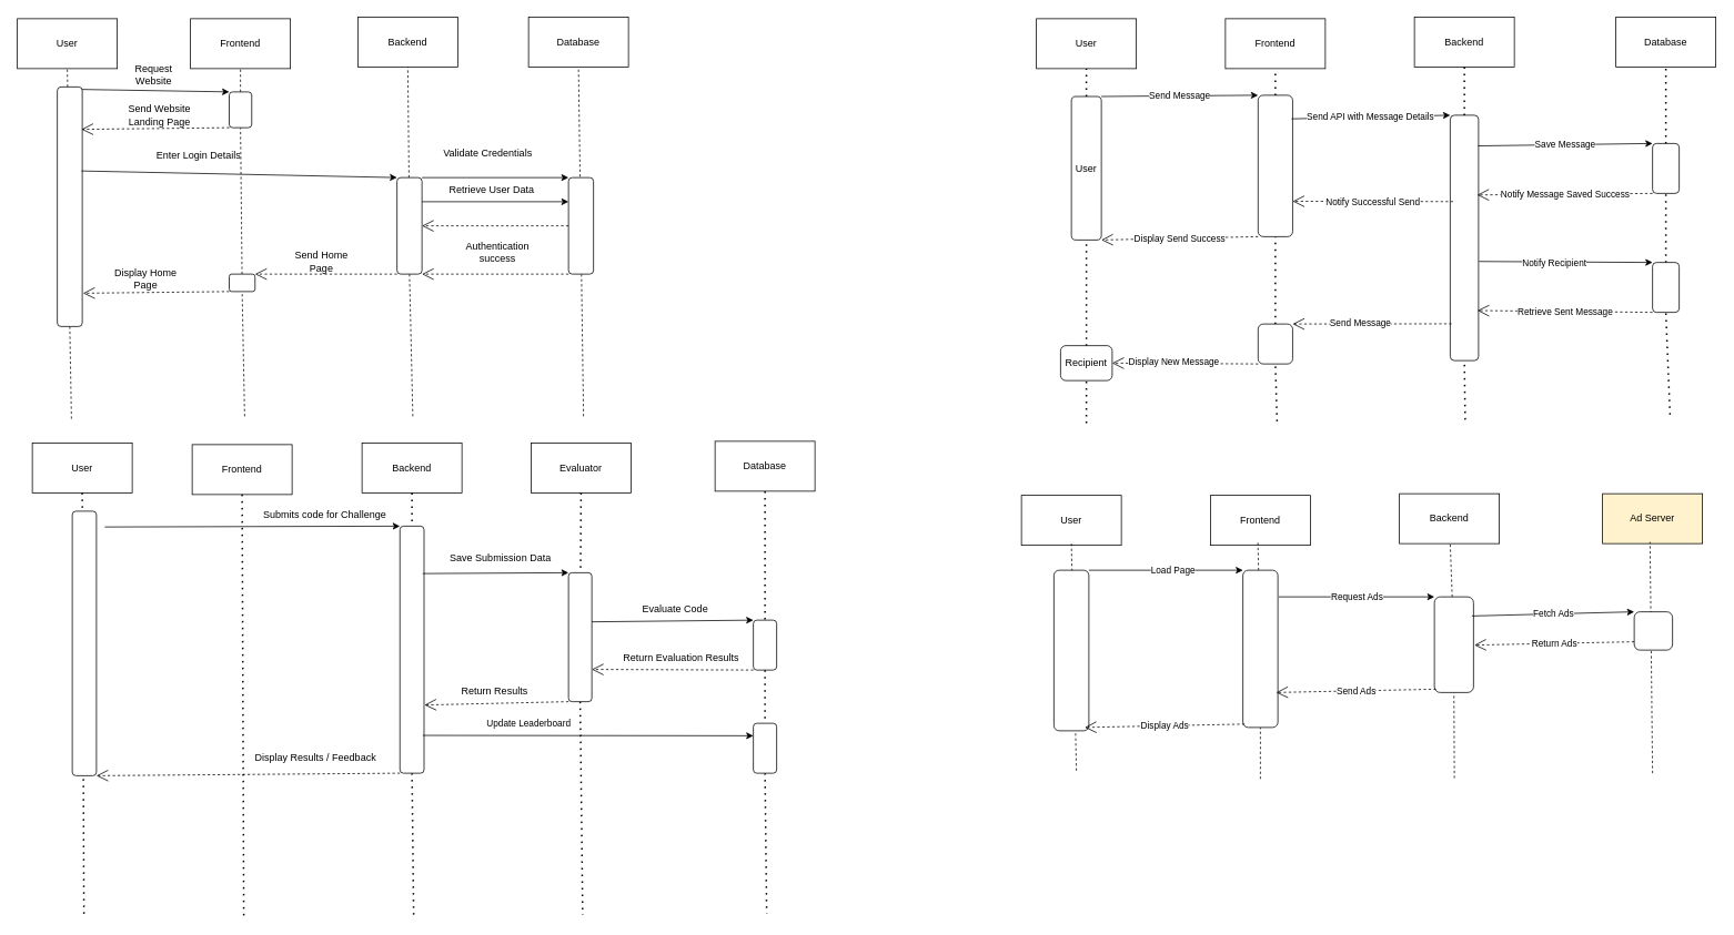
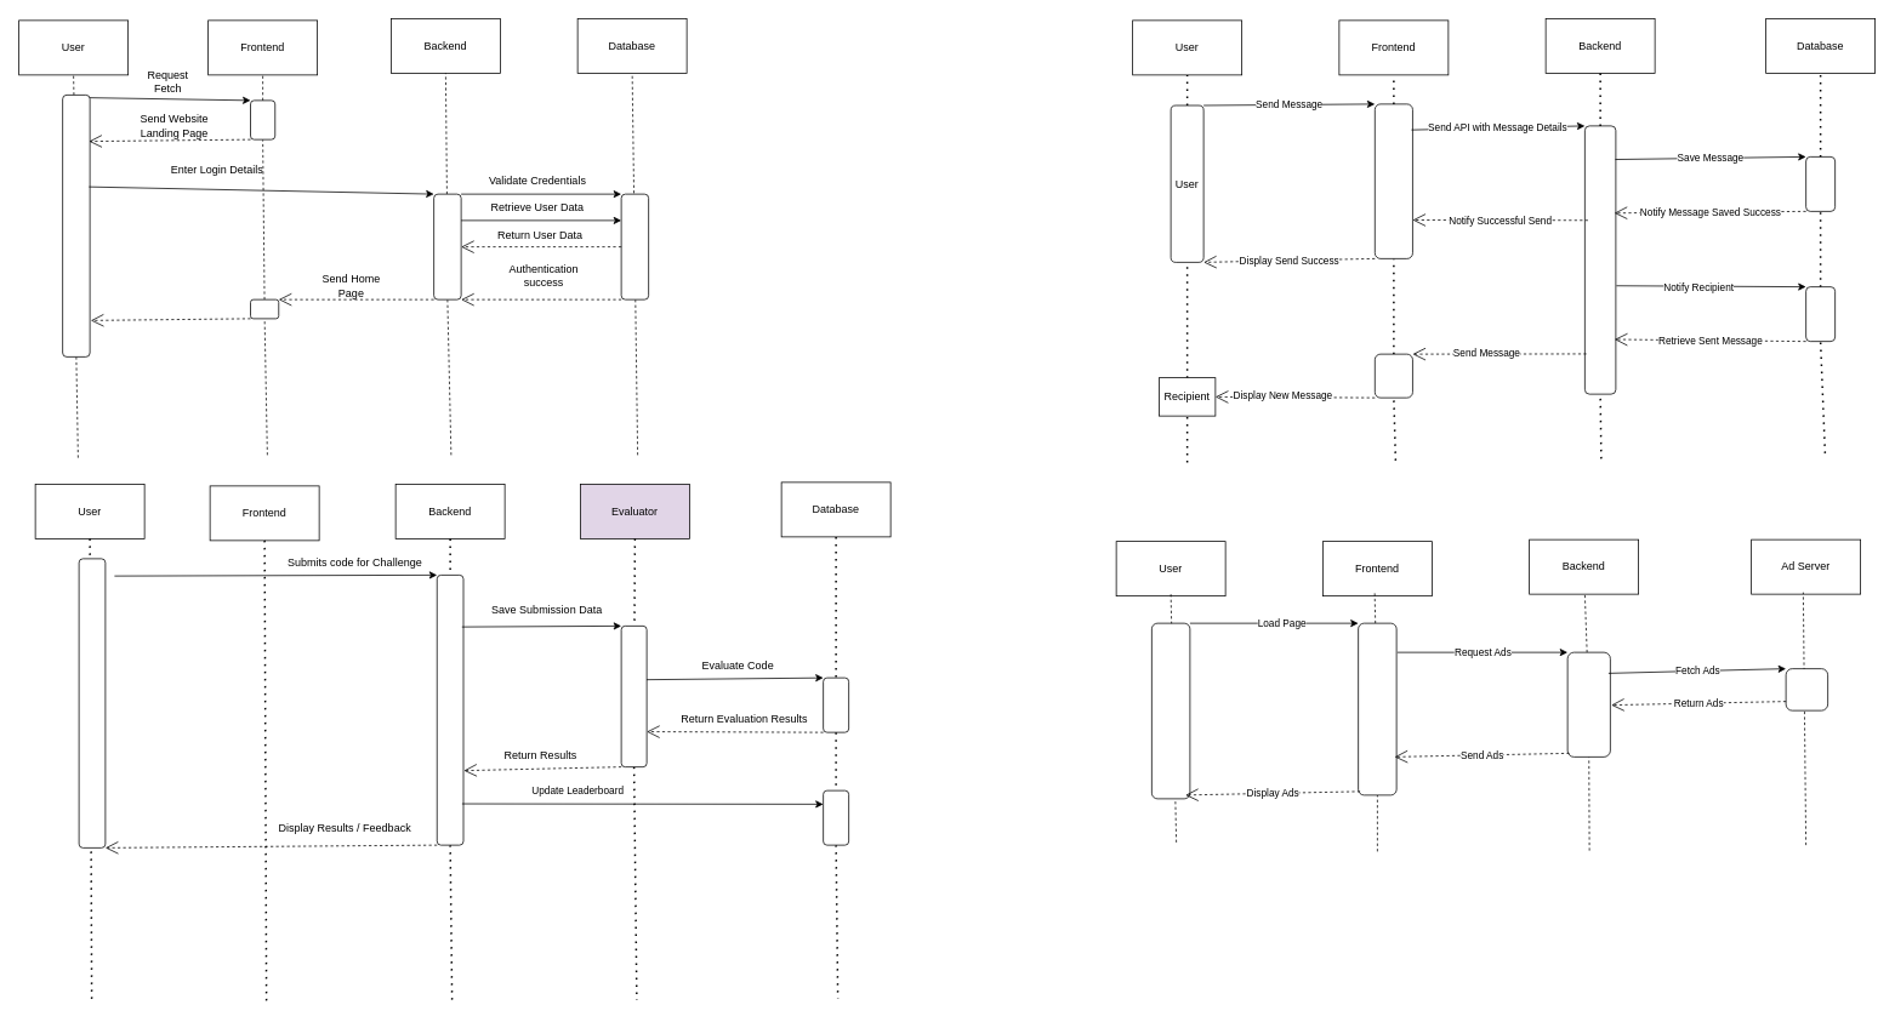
- <mxCell id="10" value="Request Website" style="text;html=1;align=center;verticalAlign=middle;whiteSpace=wrap;rounded=0;" parent="1" vertex="1"><mxGeometry x="154" y="74" width="60" height="30" as="geometry" /></mxCell>
+ <mxCell id="10" value="Request Fetch" style="text;html=1;align=center;verticalAlign=middle;whiteSpace=wrap;rounded=0;" parent="1" vertex="1"><mxGeometry x="154" y="74" width="60" height="30" as="geometry" /></mxCell>
- <mxCell id="23" value="Validate Credentials&lt;div&gt;&lt;br&gt;&lt;/div&gt;" style="text;strokeColor=none;fillColor=none;align=left;verticalAlign=middle;spacingLeft=4;spacingRight=4;overflow=hidden;points=[[0,0.5],[1,0.5]];portConstraint=eastwest;rotatable=0;whiteSpace=wrap;html=1;" parent="1" vertex="1"><mxGeometry x="526" y="174" width="121" height="22" as="geometry" /></mxCell>
+ <mxCell id="23" value="Validate Credentials&lt;div&gt;&lt;br&gt;&lt;/div&gt;" style="text;strokeColor=none;fillColor=none;align=left;verticalAlign=middle;spacingLeft=4;spacingRight=4;overflow=hidden;points=[[0,0.5],[1,0.5]];portConstraint=eastwest;rotatable=0;whiteSpace=wrap;html=1;" parent="1" vertex="1"><mxGeometry x="531" y="189" width="121" height="22" as="geometry" /></mxCell>
+ <mxCell id="26" value="Return User Data" style="text;html=1;align=center;verticalAlign=middle;whiteSpace=wrap;rounded=0;" parent="1" vertex="1"><mxGeometry x="533" y="243" width="120" height="30" as="geometry" /></mxCell>
- <mxCell id="31" value="Display Home Page" style="text;html=1;align=center;verticalAlign=middle;whiteSpace=wrap;rounded=0;" parent="1" vertex="1"><mxGeometry x="135" y="320" width="79" height="30" as="geometry" /></mxCell>
- <mxCell id="89" value="Recipient" style="rounded=1;whiteSpace=wrap;html=1;" vertex="1" parent="1"><mxGeometry x="1273" y="415" width="62" height="42" as="geometry" /></mxCell>
+ <mxCell id="89" value="Recipient" style="whiteSpace=wrap;html=1;rounded=0;" vertex="1" parent="1"><mxGeometry x="1273" y="415" width="62" height="42" as="geometry" /></mxCell>
- <mxCell id="38" value="Evaluator" style="rounded=0;whiteSpace=wrap;html=1;" parent="1" vertex="1"><mxGeometry x="637" y="532" width="120" height="60" as="geometry" /></mxCell>
+ <mxCell id="38" value="Evaluator" style="rounded=0;whiteSpace=wrap;html=1;fillColor=#e1d5e7;" parent="1" vertex="1"><mxGeometry x="637" y="532" width="120" height="60" as="geometry" /></mxCell>
- <mxCell id="102" value="Ad Server" style="rounded=0;whiteSpace=wrap;html=1;fillColor=#fff2cc;" vertex="1" parent="1"><mxGeometry x="1924" y="593" width="120" height="60" as="geometry" /></mxCell>
+ <mxCell id="102" value="Ad Server" style="rounded=0;whiteSpace=wrap;html=1;" vertex="1" parent="1"><mxGeometry x="1924" y="593" width="120" height="60" as="geometry" /></mxCell>
